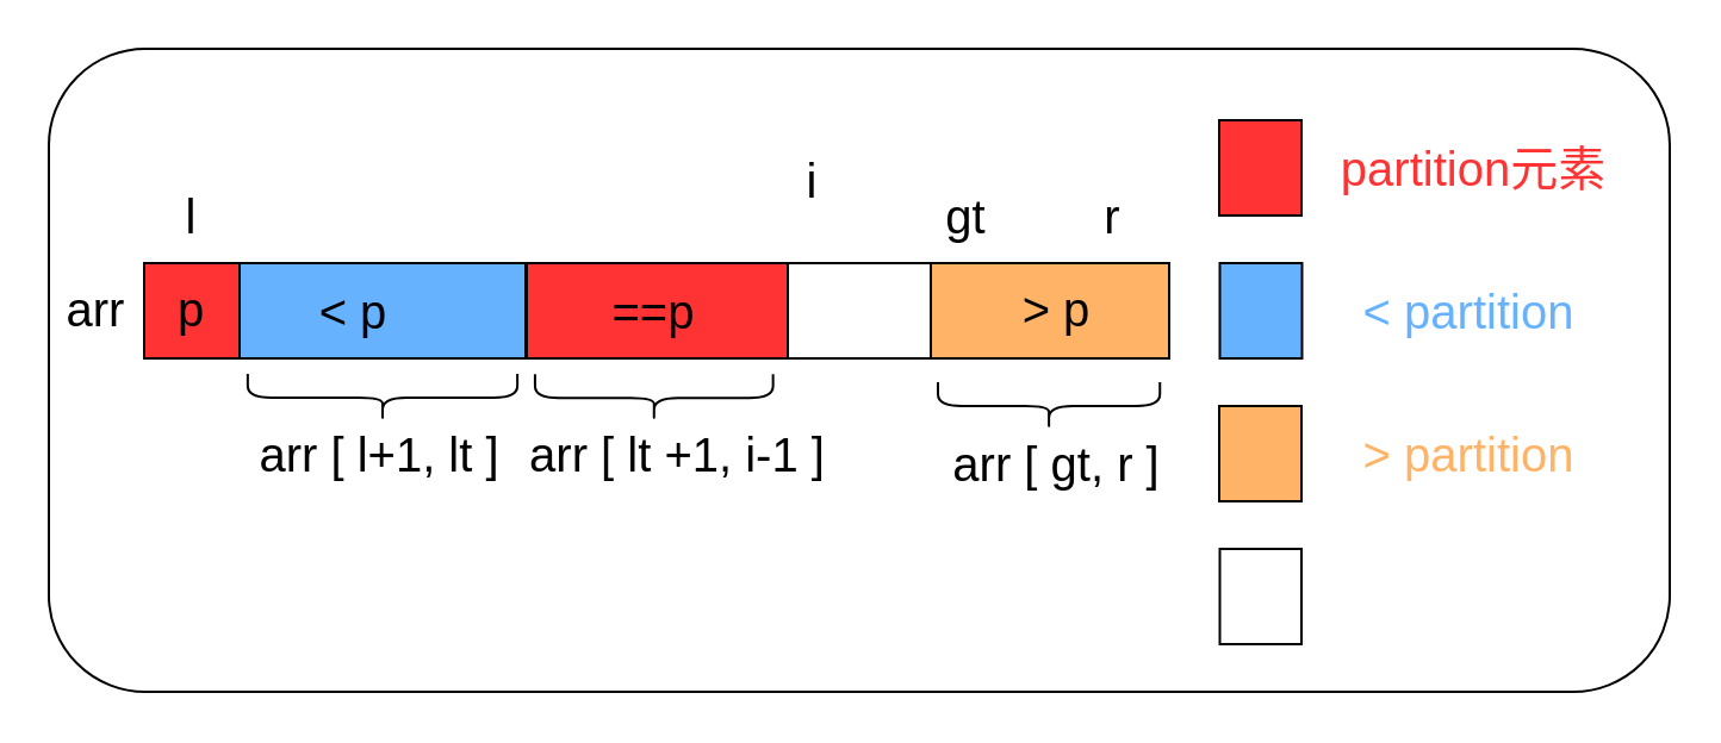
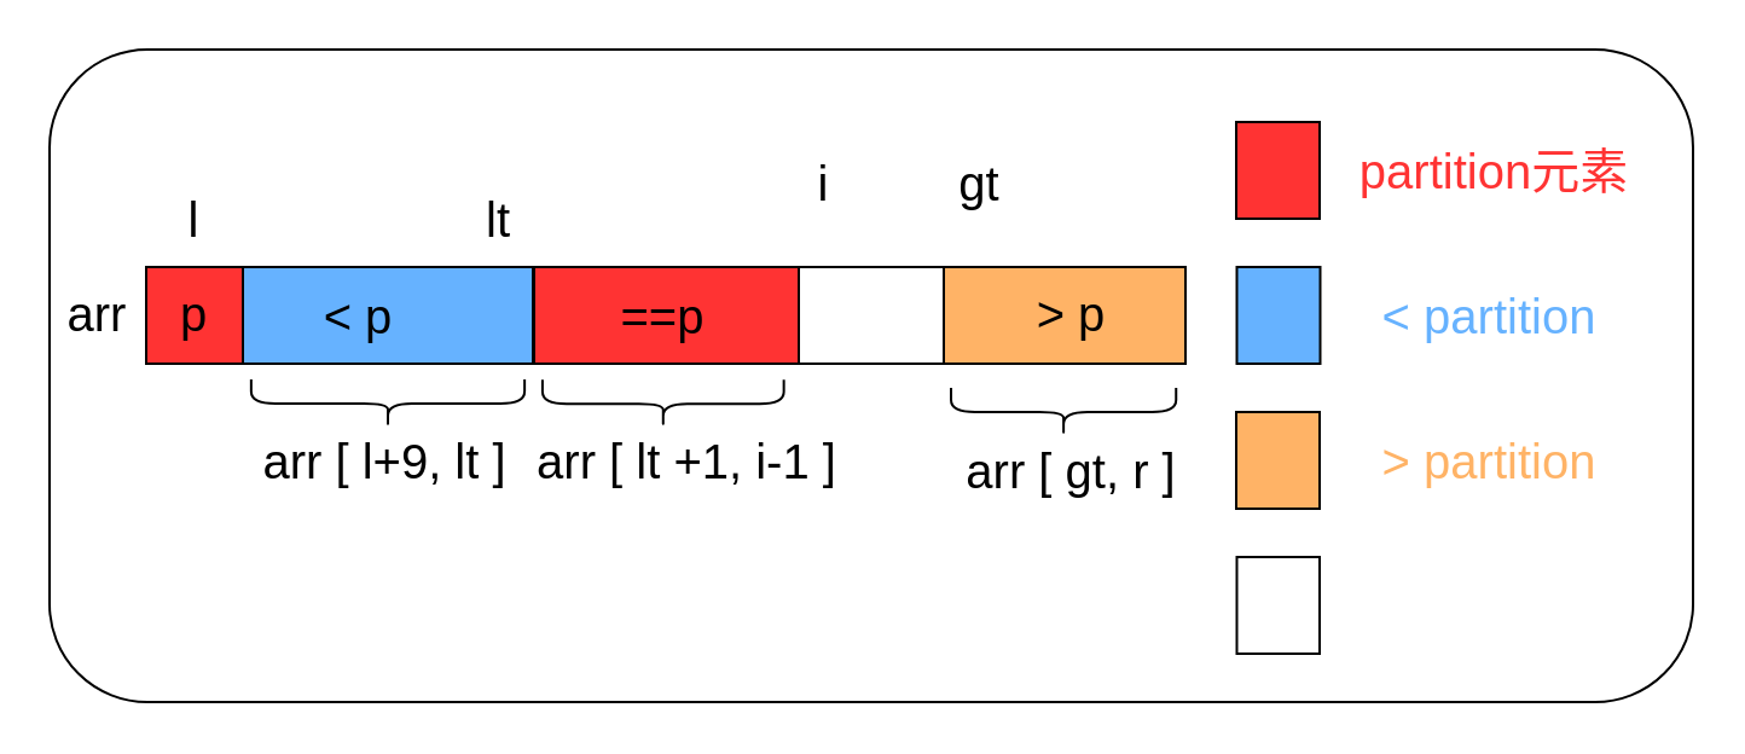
+ <mxCell id="7" value="&lt;font style=&quot;font-size: 20px&quot;&gt;lt&lt;/font&gt;" style="text;html=1;strokeColor=none;fillColor=none;align=center;verticalAlign=middle;whiteSpace=wrap;rounded=0;" vertex="1" parent="1"><mxGeometry x="191" y="80" width="29.5" height="20" as="geometry" /></mxCell>
- <mxCell id="26" value="&lt;font style=&quot;font-size: 20px&quot;&gt;gt&lt;/font&gt;" style="text;html=1;strokeColor=none;fillColor=none;align=center;verticalAlign=middle;whiteSpace=wrap;rounded=0;" vertex="1" parent="1"><mxGeometry x="390" y="80" width="29.5" height="20" as="geometry" /></mxCell>
+ <mxCell id="26" value="&lt;font style=&quot;font-size: 20px&quot;&gt;gt&lt;/font&gt;" style="text;html=1;strokeColor=none;fillColor=none;align=center;verticalAlign=middle;whiteSpace=wrap;rounded=0;" vertex="1" parent="1"><mxGeometry x="390" y="65" width="29.5" height="20" as="geometry" /></mxCell>
- <mxCell id="10" value="&lt;font style=&quot;font-size: 20px&quot;&gt;r&lt;/font&gt;" style="text;html=1;strokeColor=none;fillColor=none;align=center;verticalAlign=middle;whiteSpace=wrap;rounded=0;" vertex="1" parent="1"><mxGeometry x="453" y="80" width="27" height="20" as="geometry" /></mxCell>
- <mxCell id="22" value="&lt;font style=&quot;font-size: 20px&quot;&gt;arr [ l+1, lt ]&lt;/font&gt;" style="text;html=1;strokeColor=none;fillColor=none;align=center;verticalAlign=middle;whiteSpace=wrap;rounded=0;" vertex="1" parent="1"><mxGeometry x="98" y="180" width="122" height="20" as="geometry" /></mxCell>
+ <mxCell id="22" value="&lt;font style=&quot;font-size: 20px&quot;&gt;arr [ l+9, lt ]&lt;/font&gt;" style="text;html=1;strokeColor=none;fillColor=none;align=center;verticalAlign=middle;whiteSpace=wrap;rounded=0;" vertex="1" parent="1"><mxGeometry x="98" y="180" width="122" height="20" as="geometry" /></mxCell>
